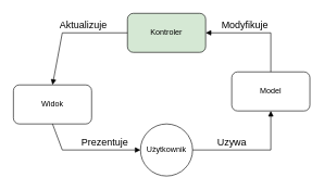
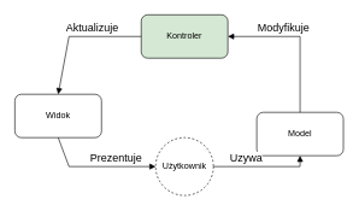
- <mxCell id="4" value="Model" style="rounded=1;whiteSpace=wrap;html=1;" vertex="1" parent="1"><mxGeometry x="355" y="110" width="120" height="60" as="geometry" /></mxCell>
+ <mxCell id="4" value="Model" style="rounded=1;whiteSpace=wrap;html=1;" vertex="1" parent="1"><mxGeometry x="355" y="155" width="120" height="60" as="geometry" /></mxCell>
- <mxCell id="5" value="Użytkownik" style="ellipse;whiteSpace=wrap;html=1;aspect=fixed;" vertex="1" parent="1"><mxGeometry x="215" y="190" width="80" height="80" as="geometry" /></mxCell>
+ <mxCell id="5" value="Użytkownik" style="ellipse;whiteSpace=wrap;html=1;aspect=fixed;dashed=1;" vertex="1" parent="1"><mxGeometry x="215" y="190" width="80" height="80" as="geometry" /></mxCell>
